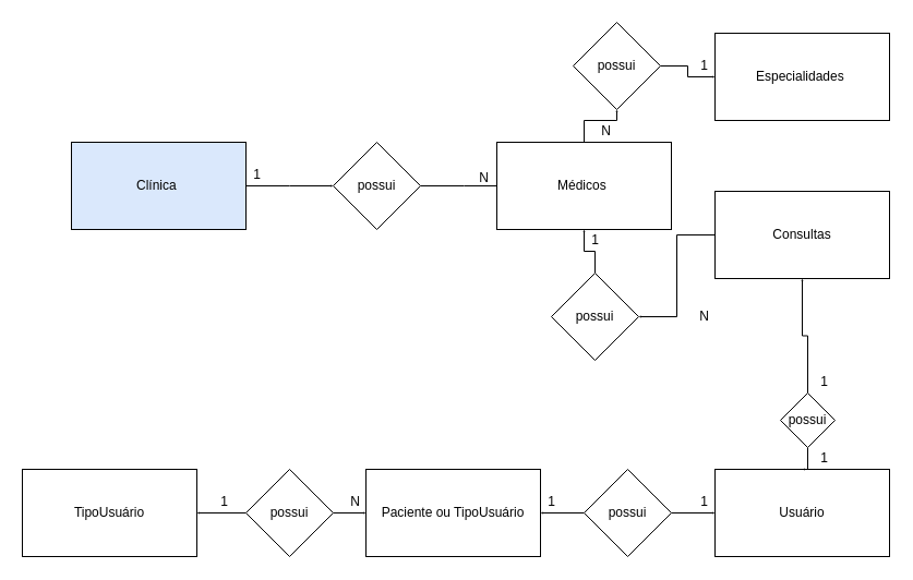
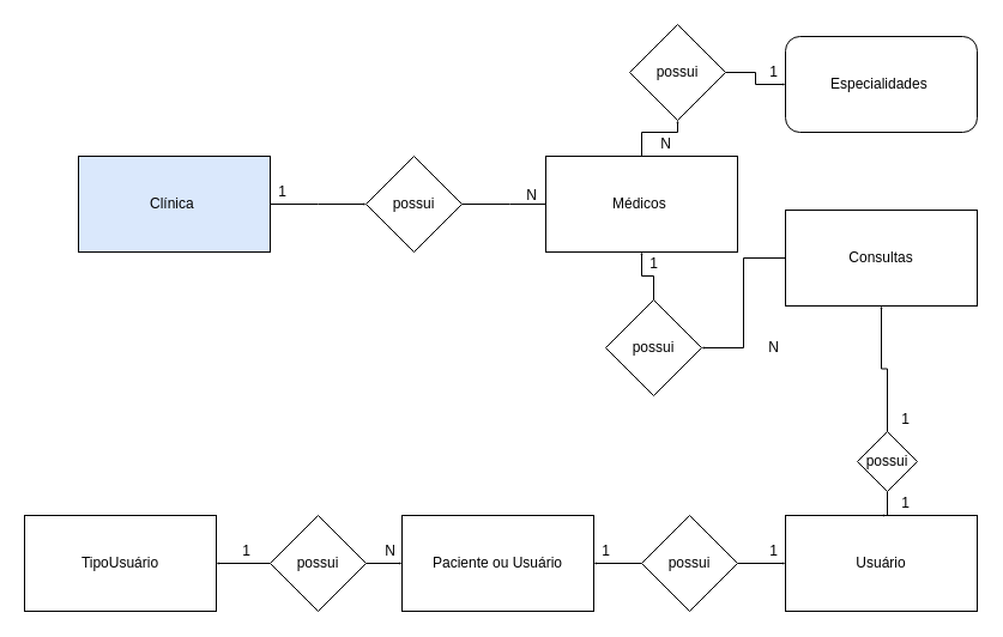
- <mxCell id="8" value="Especialidades&amp;nbsp;" style="rounded=0;whiteSpace=wrap;html=1;" vertex="1" parent="1"><mxGeometry x="655" width="160" height="80" as="geometry" y="30" /></mxCell>
+ <mxCell id="8" value="Especialidades&amp;nbsp;" style="whiteSpace=wrap;html=1;rounded=1;" vertex="1" parent="1"><mxGeometry x="655" width="160" height="80" as="geometry" y="30" /></mxCell>
- <mxCell id="16" value="Paciente ou TipoUsuário" style="rounded=0;whiteSpace=wrap;html=1;" vertex="1" parent="1"><mxGeometry x="335" y="430" width="160" height="80" as="geometry" /></mxCell>
+ <mxCell id="16" value="Paciente ou Usuário" style="rounded=0;whiteSpace=wrap;html=1;" vertex="1" parent="1"><mxGeometry x="335" y="430" width="160" height="80" as="geometry" /></mxCell>
